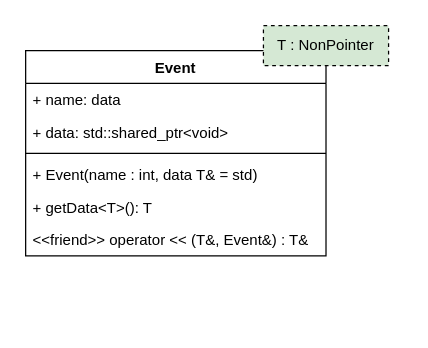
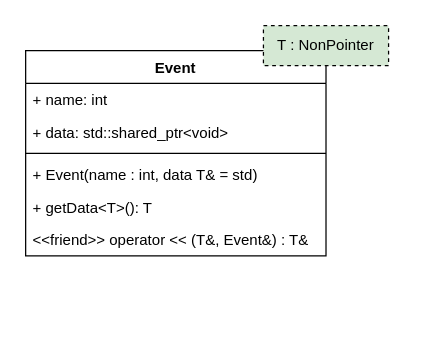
- <mxCell id="4" value="+ name: data" style="text;strokeColor=none;fillColor=none;align=left;verticalAlign=top;spacingLeft=4;spacingRight=4;overflow=hidden;rotatable=0;points=[[0,0.5],[1,0.5]];portConstraint=eastwest;" parent="3" vertex="1"><mxGeometry y="26" width="240" height="26" as="geometry" /></mxCell>
+ <mxCell id="4" value="+ name: int" style="text;strokeColor=none;fillColor=none;align=left;verticalAlign=top;spacingLeft=4;spacingRight=4;overflow=hidden;rotatable=0;points=[[0,0.5],[1,0.5]];portConstraint=eastwest;" parent="3" vertex="1"><mxGeometry y="26" width="240" height="26" as="geometry" /></mxCell>
